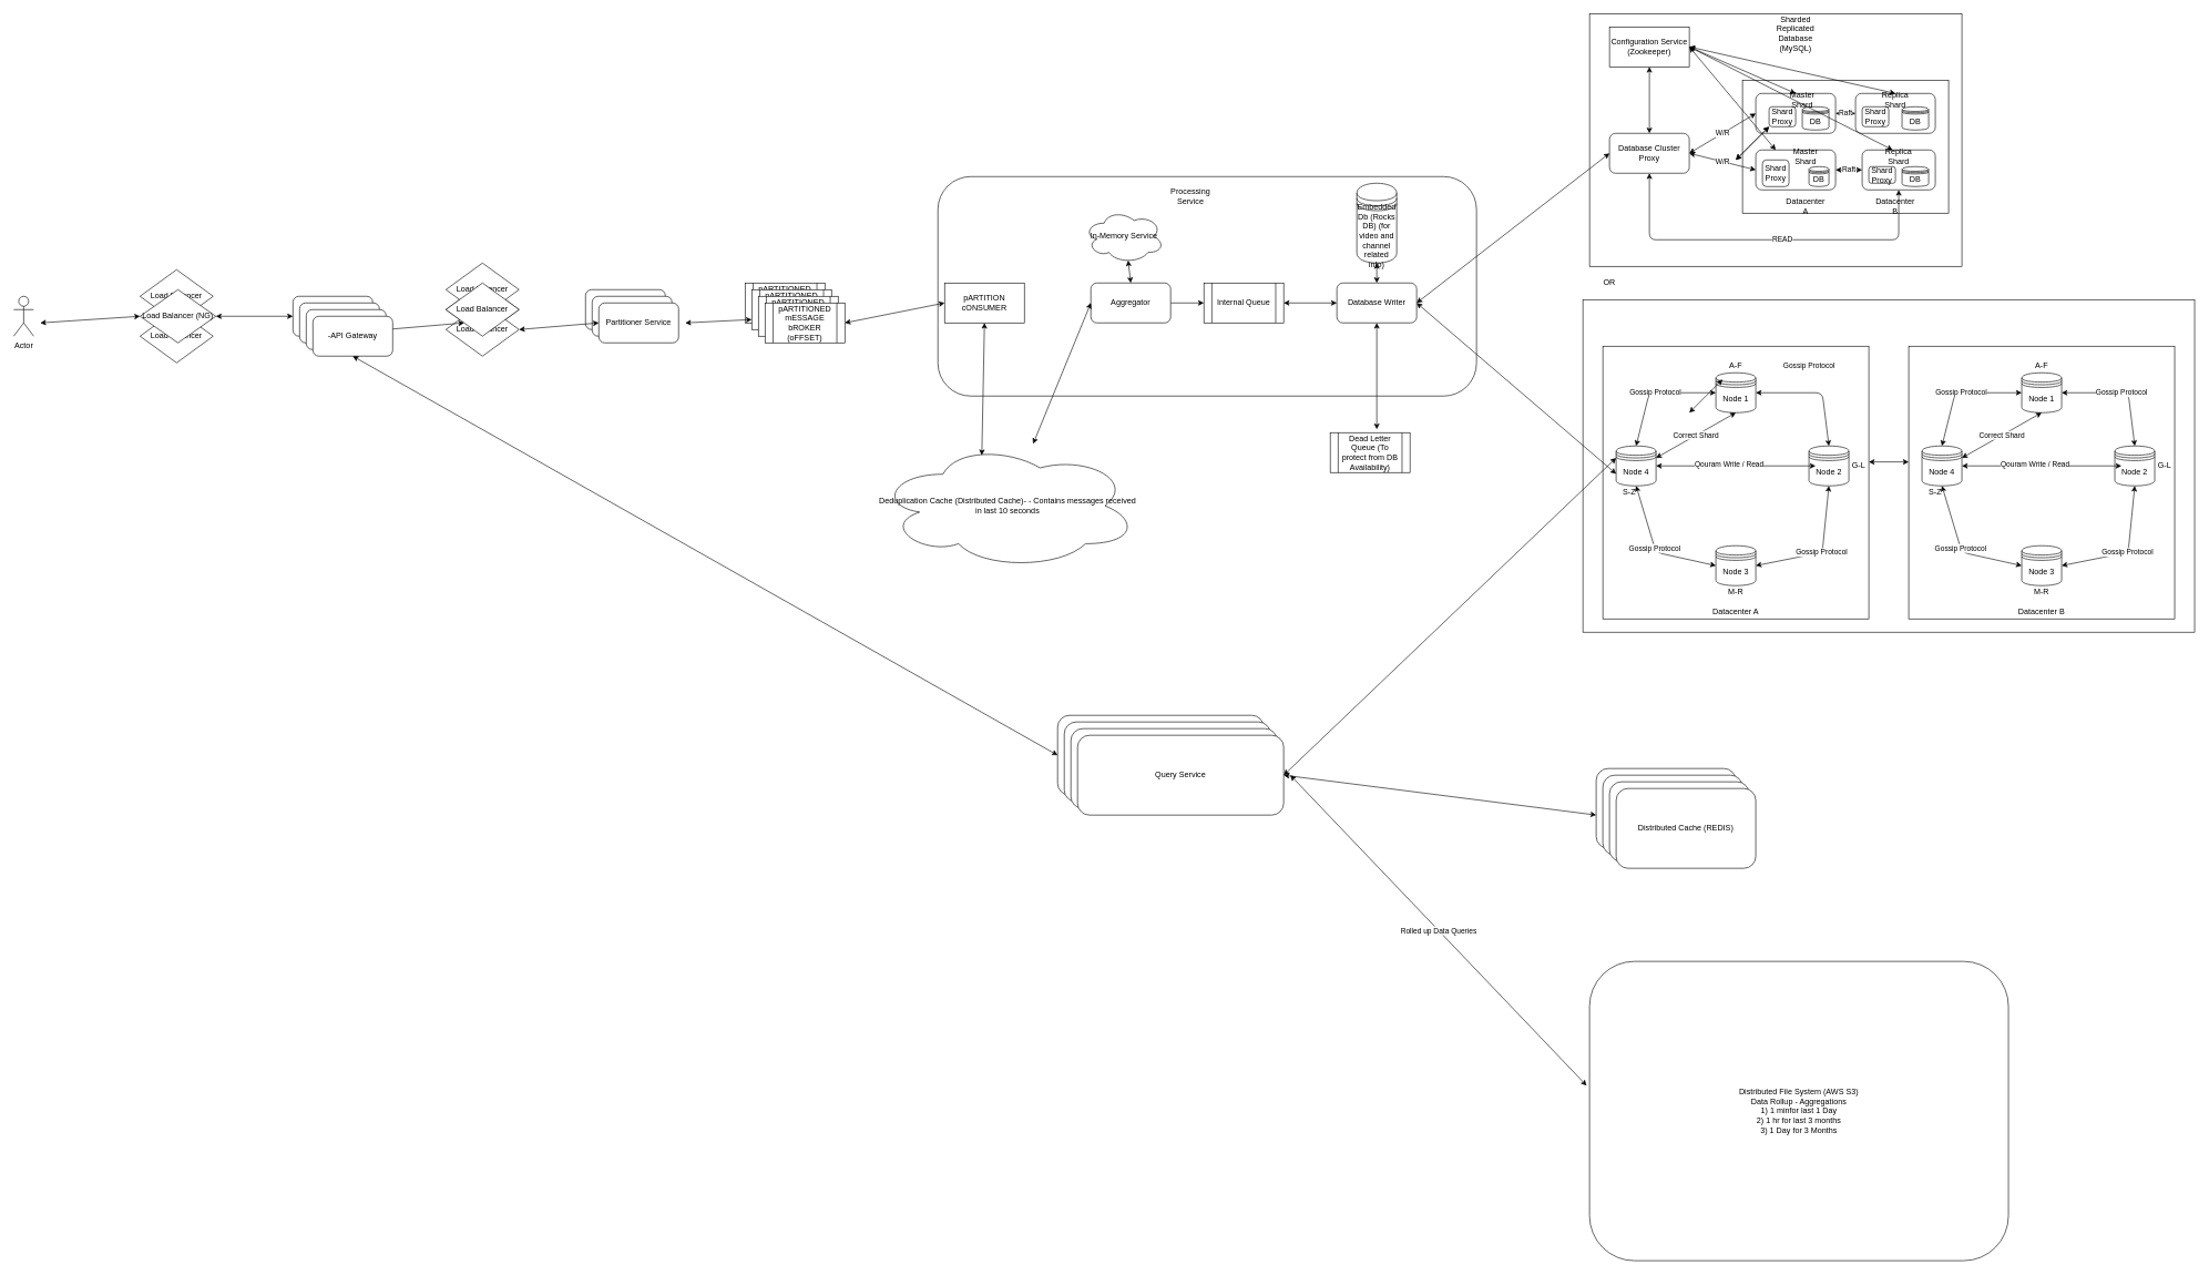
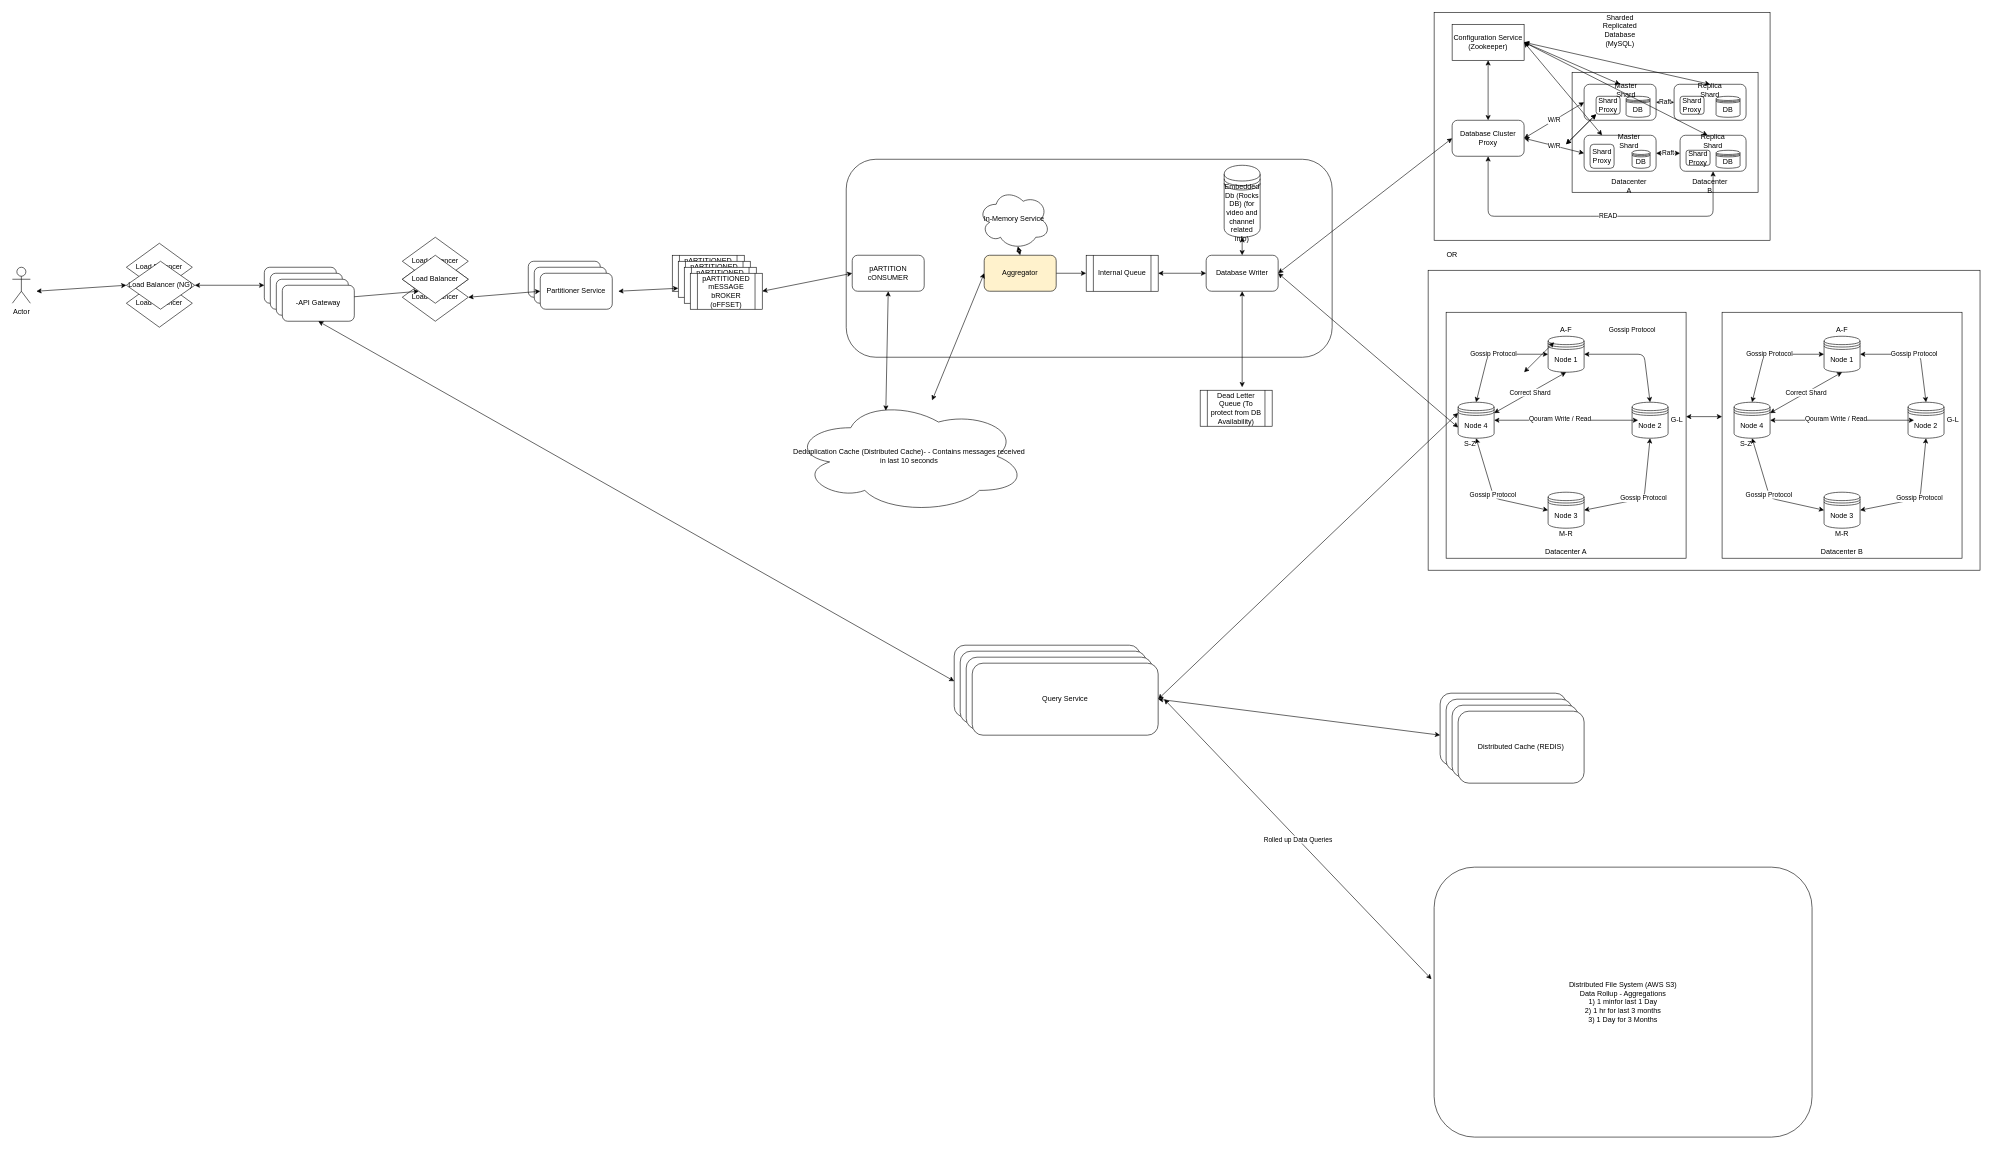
- <mxCell id="88" value="Processing Service" style="text;html=1;strokeColor=none;fillColor=none;align=center;verticalAlign=middle;whiteSpace=wrap;rounded=0;" vertex="1" parent="1"><mxGeometry x="1770" y="285" width="40" height="20" as="geometry" /></mxCell>
- <mxCell id="98" value="In-Memory Service" style="ellipse;shape=cloud;whiteSpace=wrap;html=1;" vertex="1" parent="1"><mxGeometry x="1630" y="315" width="120" height="80" as="geometry" /></mxCell>
+ <mxCell id="98" value="In-Memory Service" style="ellipse;shape=cloud;whiteSpace=wrap;html=1;" vertex="1" parent="1"><mxGeometry x="1630" y="315" width="120" height="100" as="geometry" /></mxCell>
- <mxCell id="93" value="pARTITION cONSUMER&lt;br&gt;" style="whiteSpace=wrap;html=1;rounded=0;" vertex="1" parent="1"><mxGeometry x="1420" y="425" width="120" height="60" as="geometry" /></mxCell>
+ <mxCell id="93" value="pARTITION cONSUMER&lt;br&gt;" style="rounded=1;whiteSpace=wrap;html=1;" vertex="1" parent="1"><mxGeometry x="1420" y="425" width="120" height="60" as="geometry" /></mxCell>
- <mxCell id="97" value="Aggregator" style="rounded=1;whiteSpace=wrap;html=1;" vertex="1" parent="1"><mxGeometry x="1640" y="425" width="120" height="60" as="geometry" /></mxCell>
+ <mxCell id="97" value="Aggregator" style="rounded=1;whiteSpace=wrap;html=1;fillColor=#fff2cc;" vertex="1" parent="1"><mxGeometry x="1640" y="425" width="120" height="60" as="geometry" /></mxCell>
